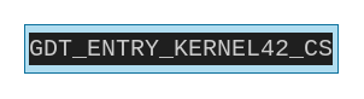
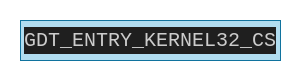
- <mxCell id="2" value="&lt;div style=&quot;color: rgb(204, 204, 204); background-color: rgb(31, 31, 31); font-family: Consolas, &amp;quot;Courier New&amp;quot;, monospace; font-size: 20px; line-height: 27px;&quot;&gt;GDT_ENTRY_KERNEL42_CS&lt;/div&gt;" style="rounded=0;whiteSpace=wrap;html=1;fillColor=#b1ddf0;strokeColor=#10739e;" vertex="1" parent="1"><mxGeometry x="20" y="20" width="260" height="40" as="geometry" /></mxCell>
+ <mxCell id="2" value="&lt;div style=&quot;color: rgb(204, 204, 204); background-color: rgb(31, 31, 31); font-family: Consolas, &amp;quot;Courier New&amp;quot;, monospace; font-size: 20px; line-height: 27px;&quot;&gt;GDT_ENTRY_KERNEL32_CS&lt;/div&gt;" style="rounded=0;whiteSpace=wrap;html=1;fillColor=#b1ddf0;strokeColor=#10739e;" vertex="1" parent="1"><mxGeometry x="20" y="20" width="260" height="40" as="geometry" /></mxCell>
